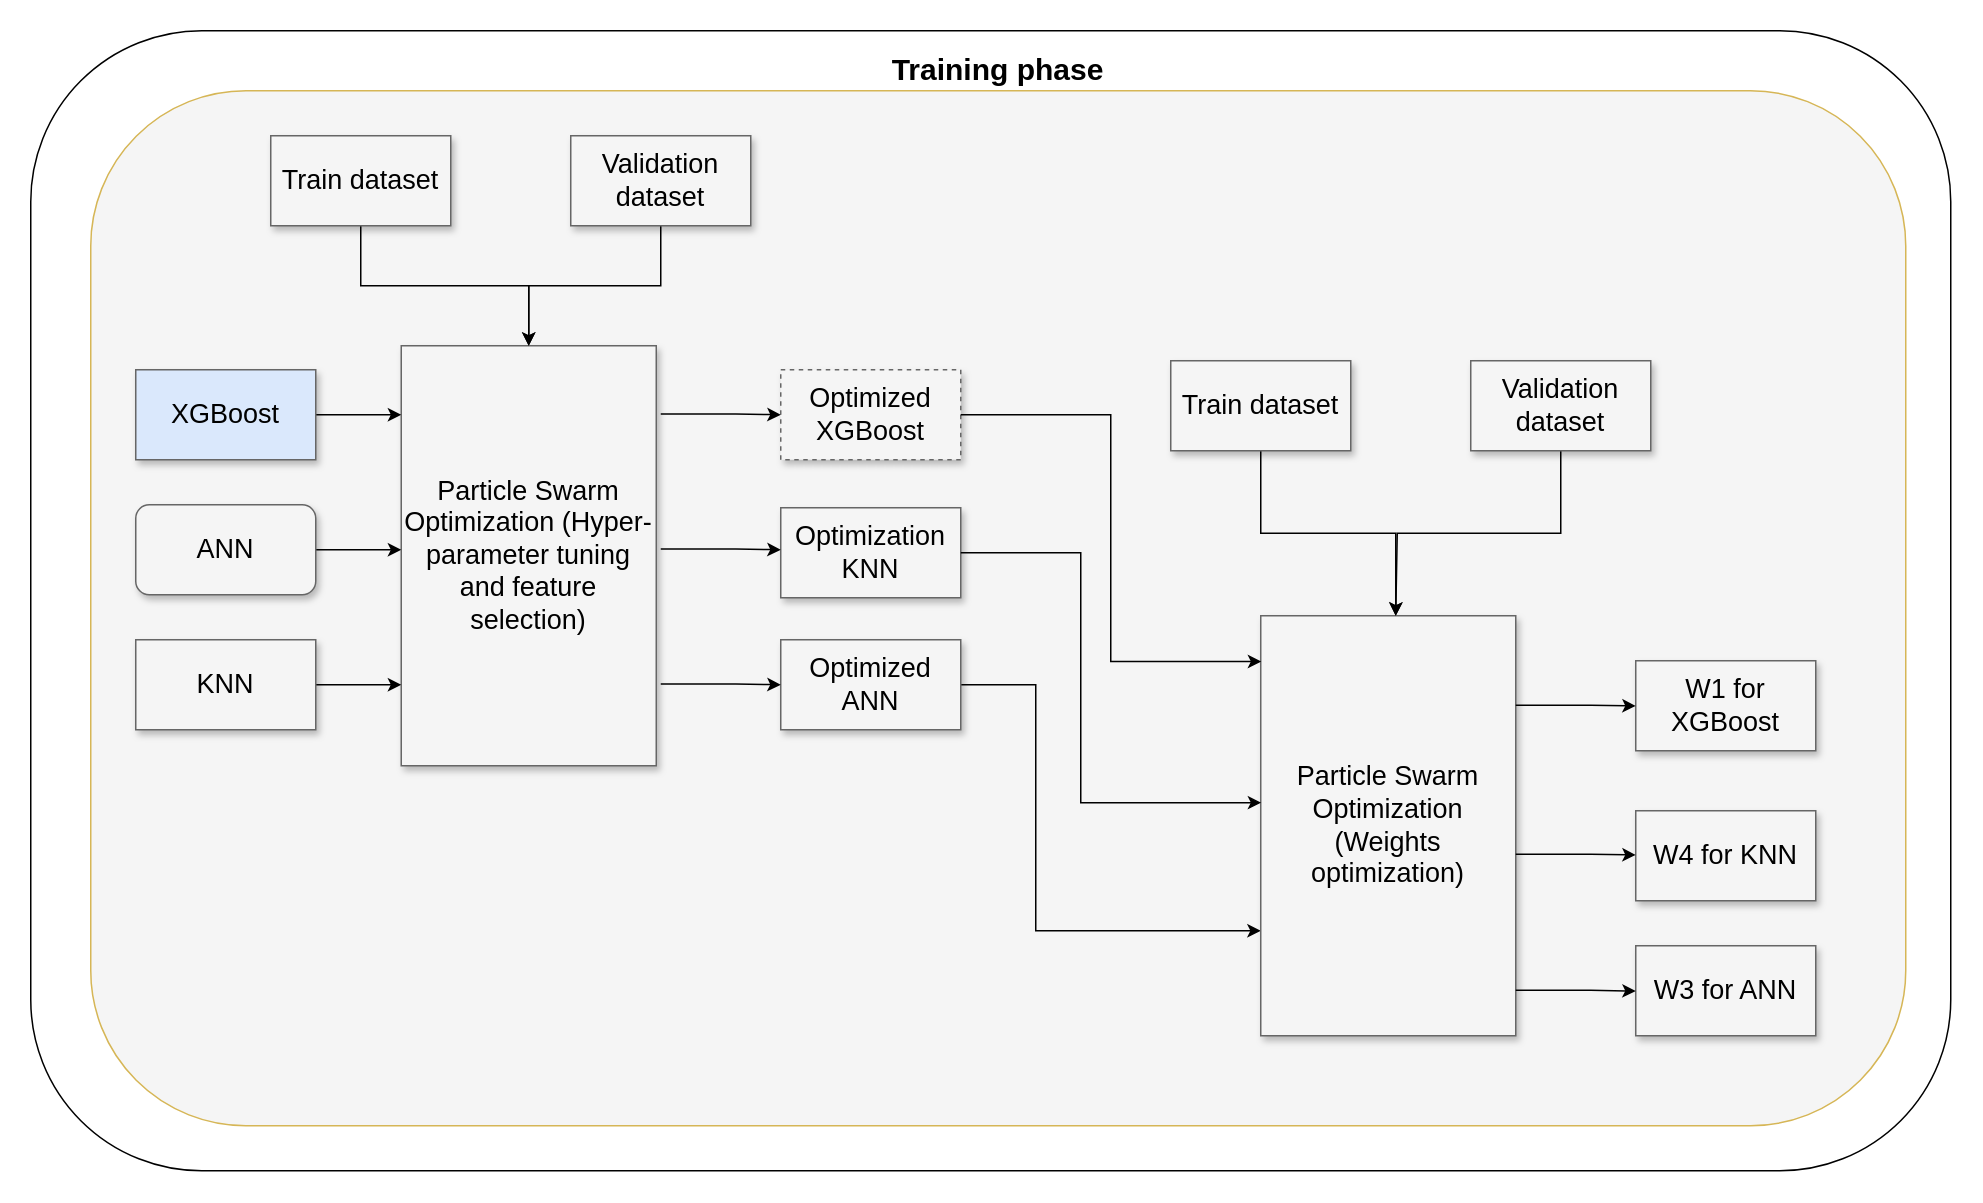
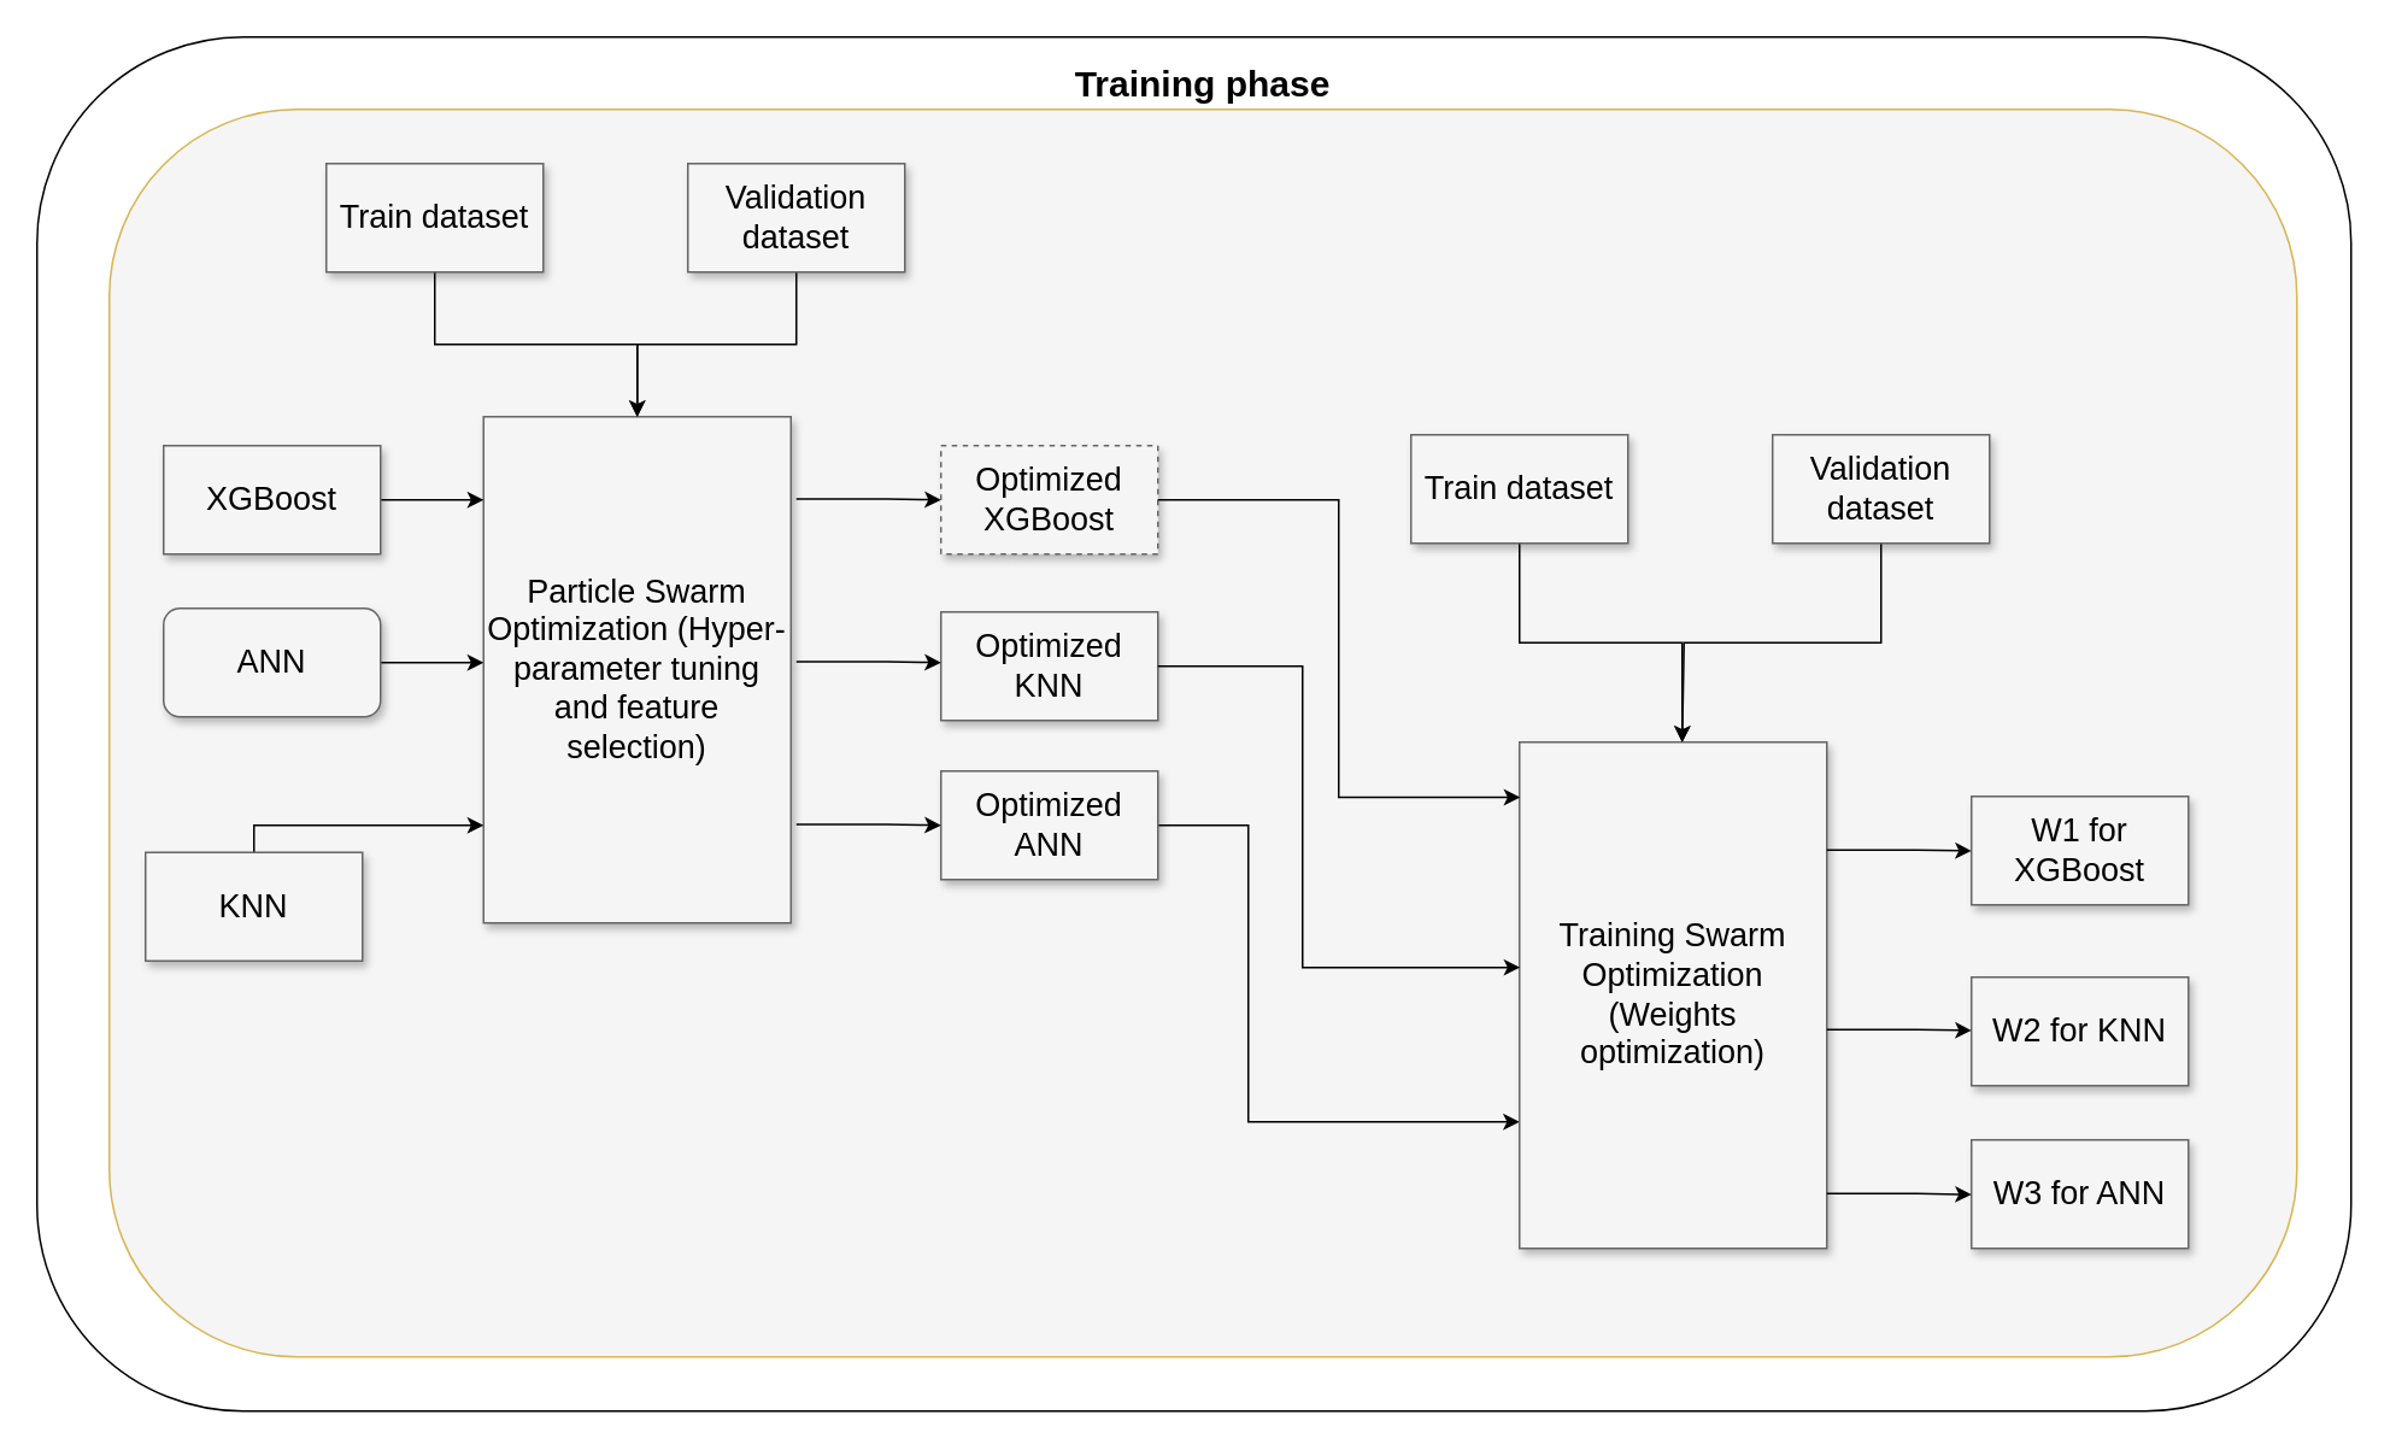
- <mxCell id="10" value="XGBoost" style="whiteSpace=wrap;html=1;shadow=1;fontSize=18;fillColor=#dae8fc;strokeColor=#666666;" vertex="1" parent="1"><mxGeometry x="90" y="246" width="120" height="60" as="geometry" /></mxCell>
+ <mxCell id="10" value="XGBoost" style="whiteSpace=wrap;html=1;shadow=1;fontSize=18;fillColor=#f5f5f5;strokeColor=#666666;" vertex="1" parent="1"><mxGeometry x="90" y="246" width="120" height="60" as="geometry" /></mxCell>
- <mxCell id="12" value="Optimization KNN" style="whiteSpace=wrap;html=1;shadow=1;fontSize=18;fillColor=#f5f5f5;strokeColor=#666666;" vertex="1" parent="1"><mxGeometry x="520" y="338" width="120" height="60" as="geometry" /></mxCell>
+ <mxCell id="12" value="Optimized KNN" style="whiteSpace=wrap;html=1;shadow=1;fontSize=18;fillColor=#f5f5f5;strokeColor=#666666;" vertex="1" parent="1"><mxGeometry x="520" y="338" width="120" height="60" as="geometry" /></mxCell>
- <mxCell id="6" value="KNN" style="whiteSpace=wrap;html=1;shadow=1;fontSize=18;fillColor=#f5f5f5;strokeColor=#666666;" parent="1" vertex="1"><mxGeometry x="90" y="426" width="120" height="60" as="geometry" /></mxCell>
+ <mxCell id="6" value="KNN" style="whiteSpace=wrap;html=1;shadow=1;fontSize=18;fillColor=#f5f5f5;strokeColor=#666666;" parent="1" vertex="1"><mxGeometry x="80" y="471" width="120" height="60" as="geometry" /></mxCell>
- <mxCell id="18" value="Particle Swarm Optimization (Weights optimization)" style="whiteSpace=wrap;html=1;shadow=1;fontSize=18;fillColor=#f5f5f5;strokeColor=#666666;" vertex="1" parent="1"><mxGeometry x="840" y="410" width="170" height="280" as="geometry" /></mxCell>
+ <mxCell id="18" value="Training Swarm Optimization (Weights optimization)" style="whiteSpace=wrap;html=1;shadow=1;fontSize=18;fillColor=#f5f5f5;strokeColor=#666666;" vertex="1" parent="1"><mxGeometry x="840" y="410" width="170" height="280" as="geometry" /></mxCell>
- <mxCell id="30" value="W4 for KNN" style="whiteSpace=wrap;html=1;shadow=1;fontSize=18;fillColor=#f5f5f5;strokeColor=#666666;" vertex="1" parent="1"><mxGeometry x="1090" y="540" width="120" height="60" as="geometry" /></mxCell>
+ <mxCell id="30" value="W2 for KNN" style="whiteSpace=wrap;html=1;shadow=1;fontSize=18;fillColor=#f5f5f5;strokeColor=#666666;" vertex="1" parent="1"><mxGeometry x="1090" y="540" width="120" height="60" as="geometry" /></mxCell>
